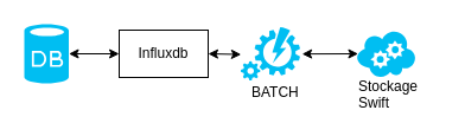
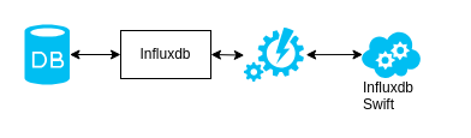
- <mxCell id="9" value="BATCH" style="text;html=1;resizable=0;points=[];autosize=1;align=left;verticalAlign=top;spacingTop=-4;" parent="1" vertex="1"><mxGeometry x="210" y="67.5" width="60" height="20" as="geometry" /></mxCell>
- <mxCell id="3" value="Stockage&lt;br&gt;Swift" style="text;html=1;resizable=0;points=[];autosize=1;align=left;verticalAlign=top;spacingTop=-4;" parent="1" vertex="1"><mxGeometry x="300" y="62.5" width="70" height="30" as="geometry" /></mxCell>
+ <mxCell id="3" value="Influxdb&lt;br&gt;Swift" style="text;html=1;resizable=0;points=[];autosize=1;align=left;verticalAlign=top;spacingTop=-4;" parent="1" vertex="1"><mxGeometry x="300" y="62.5" width="70" height="30" as="geometry" /></mxCell>
